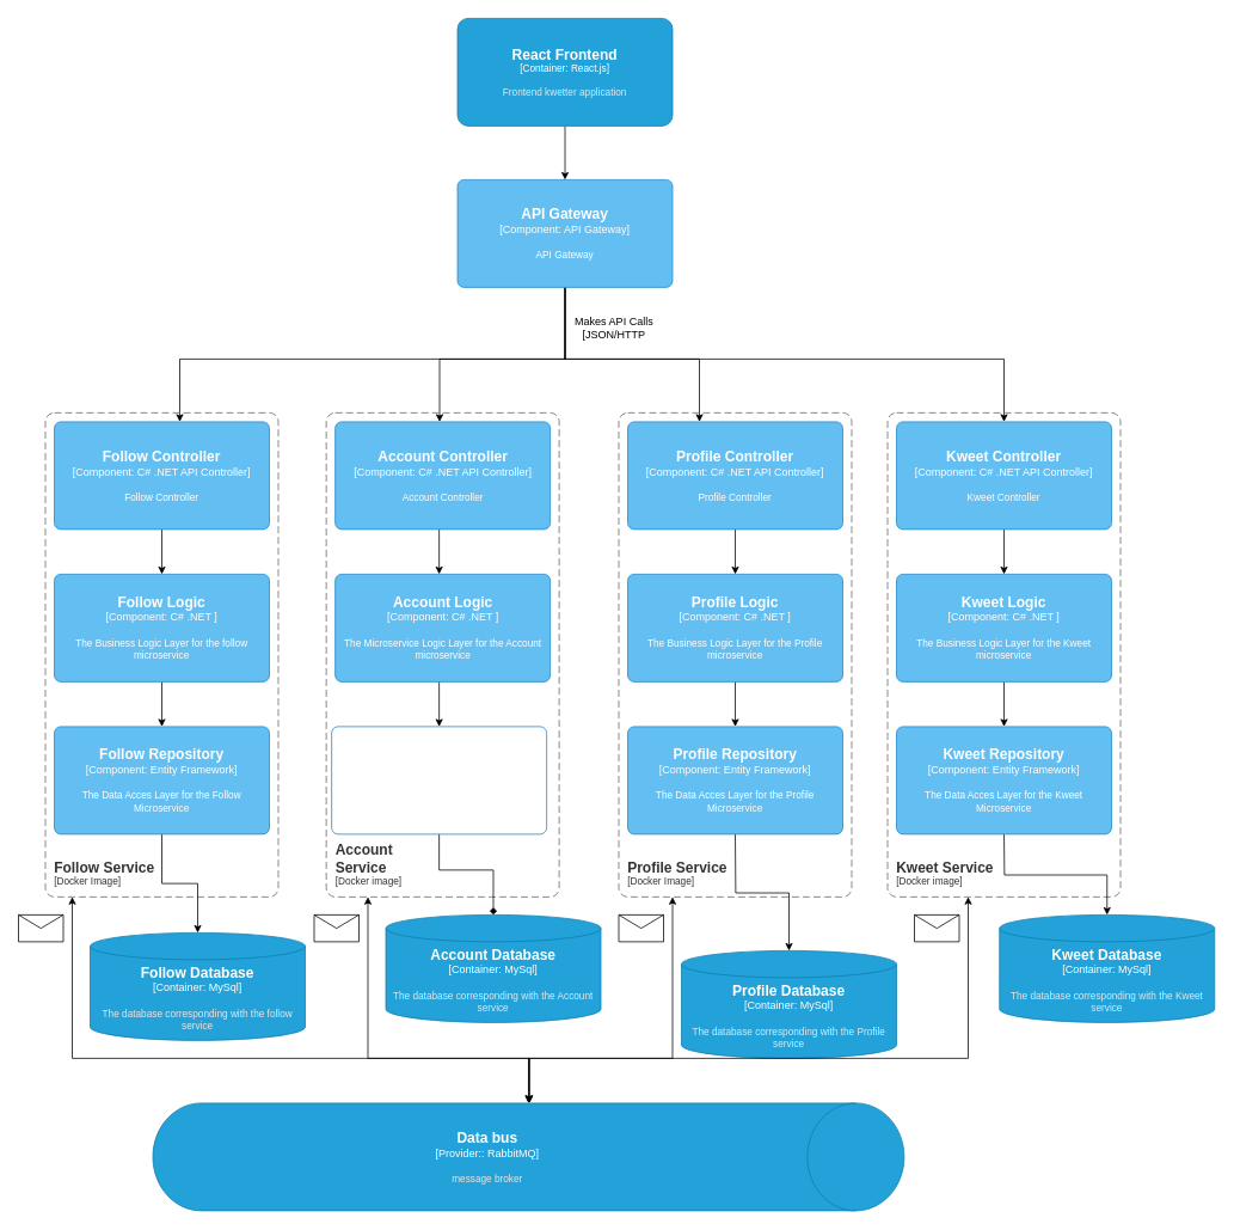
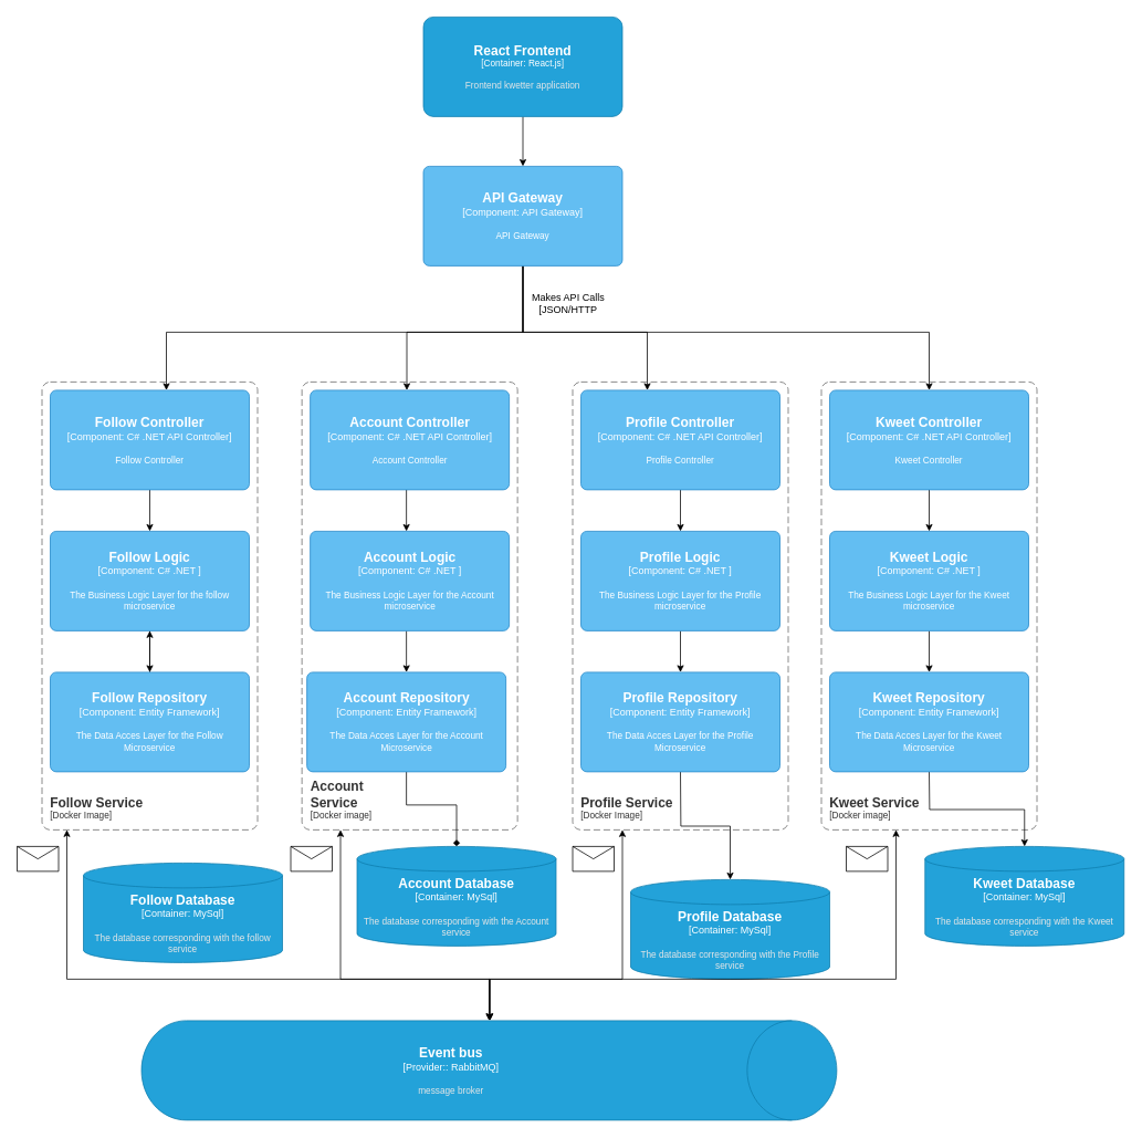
- <mxCell id="33" value="&lt;font style=&quot;font-size: 16px&quot;&gt;&lt;b&gt;Account Logic &lt;/b&gt;&lt;/font&gt;&lt;div&gt;[Component: C# .NET ]&lt;/div&gt;&lt;br&gt;&lt;div&gt;&lt;font style=&quot;font-size: 11px&quot;&gt;The Microservice Logic Layer for the Account microservice&lt;/font&gt;&lt;/div&gt;" style="rounded=1;whiteSpace=wrap;html=1;labelBackgroundColor=none;fillColor=#63BEF2;fontColor=#ffffff;align=center;arcSize=6;strokeColor=#2086C9;metaEdit=1;resizable=0;points=[[0.25,0,0],[0.5,0,0],[0.75,0,0],[1,0.25,0],[1,0.5,0],[1,0.75,0],[0.75,1,0],[0.5,1,0],[0.25,1,0],[0,0.75,0],[0,0.5,0],[0,0.25,0]];" parent="1" vertex="1"><mxGeometry x="373.5" y="640" width="240" height="120" as="geometry" /></mxCell>
+ <mxCell id="33" value="&lt;font style=&quot;font-size: 16px&quot;&gt;&lt;b&gt;Account Logic &lt;/b&gt;&lt;/font&gt;&lt;div&gt;[Component: C# .NET ]&lt;/div&gt;&lt;br&gt;&lt;div&gt;&lt;font style=&quot;font-size: 11px&quot;&gt;The Business Logic Layer for the Account microservice&lt;/font&gt;&lt;/div&gt;" style="rounded=1;whiteSpace=wrap;html=1;labelBackgroundColor=none;fillColor=#63BEF2;fontColor=#ffffff;align=center;arcSize=6;strokeColor=#2086C9;metaEdit=1;resizable=0;points=[[0.25,0,0],[0.5,0,0],[0.75,0,0],[1,0.25,0],[1,0.5,0],[1,0.75,0],[0.75,1,0],[0.5,1,0],[0.25,1,0],[0,0.75,0],[0,0.5,0],[0,0.25,0]];" parent="1" vertex="1"><mxGeometry x="373.5" y="640" width="240" height="120" as="geometry" /></mxCell>
- <mxCell id="36" value="&lt;font style=&quot;font-size: 16px&quot;&gt;&lt;b&gt;Account Repository&lt;/b&gt;&lt;/font&gt;&lt;div&gt;[Component: Entity Framework]&lt;/div&gt;&lt;br&gt;&lt;div&gt;&lt;font style=&quot;font-size: 11px&quot;&gt;The Data Acces Layer for the Account Microservice&lt;/font&gt;&lt;/div&gt;" style="rounded=1;whiteSpace=wrap;html=1;labelBackgroundColor=none;fillColor=#ffffff;fontColor=#ffffff;align=center;arcSize=6;strokeColor=#2086C9;metaEdit=1;resizable=0;points=[[0.25,0,0],[0.5,0,0],[0.75,0,0],[1,0.25,0],[1,0.5,0],[1,0.75,0],[0.75,1,0],[0.5,1,0],[0.25,1,0],[0,0.75,0],[0,0.5,0],[0,0.25,0]];" parent="1" vertex="1"><mxGeometry x="369.5" y="810" width="240" height="120" as="geometry" /></mxCell>
+ <mxCell id="36" value="&lt;font style=&quot;font-size: 16px&quot;&gt;&lt;b&gt;Account Repository&lt;/b&gt;&lt;/font&gt;&lt;div&gt;[Component: Entity Framework]&lt;/div&gt;&lt;br&gt;&lt;div&gt;&lt;font style=&quot;font-size: 11px&quot;&gt;The Data Acces Layer for the Account Microservice&lt;/font&gt;&lt;/div&gt;" style="rounded=1;whiteSpace=wrap;html=1;labelBackgroundColor=none;fillColor=#63BEF2;fontColor=#ffffff;align=center;arcSize=6;strokeColor=#2086C9;metaEdit=1;resizable=0;points=[[0.25,0,0],[0.5,0,0],[0.75,0,0],[1,0.25,0],[1,0.5,0],[1,0.75,0],[0.75,1,0],[0.5,1,0],[0.25,1,0],[0,0.75,0],[0,0.5,0],[0,0.25,0]];" parent="1" vertex="1"><mxGeometry x="369.5" y="810" width="240" height="120" as="geometry" /></mxCell>
- <mxCell id="10" value="" style="edgeStyle=orthogonalEdgeStyle;rounded=0;orthogonalLoop=1;jettySize=auto;html=1;" parent="1" source="29" target="11" edge="1"><mxGeometry relative="1" as="geometry"><mxPoint x="200" y="930" as="sourcePoint" /></mxGeometry></mxCell>
+ <mxCell id="10" value="" style="edgeStyle=orthogonalEdgeStyle;rounded=0;orthogonalLoop=1;jettySize=auto;html=1;" parent="1" source="29" target="28" edge="1"><mxGeometry relative="1" as="geometry"><mxPoint x="200" y="930" as="sourcePoint" /></mxGeometry></mxCell>
- <mxCell id="40" value="&lt;font style=&quot;font-size: 16px&quot;&gt;&lt;b&gt;Data bus&lt;/b&gt;&lt;/font&gt;&lt;div&gt;[Provider::&amp;nbsp;RabbitMQ]&lt;/div&gt;&lt;br&gt;&lt;div&gt;&lt;font style=&quot;font-size: 11px&quot;&gt;&lt;font color=&quot;#E6E6E6&quot;&gt;message broker&lt;/font&gt;&lt;/div&gt;" style="shape=cylinder3;size=54.0;direction=south;whiteSpace=wrap;html=1;boundedLbl=1;rounded=0;labelBackgroundColor=none;fillColor=#23A2D9;fontSize=12;fontColor=#ffffff;align=center;strokeColor=#0E7DAD;metaEdit=1;points=[[0.5,0,0],[1,0.25,0],[1,0.5,0],[1,0.75,0],[0.5,1,0],[0,0.75,0],[0,0.5,0],[0,0.25,0]];resizable=1;movable=1;rotatable=1;deletable=1;editable=1;locked=0;connectable=1;" parent="1" vertex="1"><mxGeometry x="170" y="1230" width="838.5" height="120" as="geometry" /></mxCell>
+ <mxCell id="40" value="&lt;font style=&quot;font-size: 16px&quot;&gt;&lt;b&gt;Event bus&lt;/b&gt;&lt;/font&gt;&lt;div&gt;[Provider::&amp;nbsp;RabbitMQ]&lt;/div&gt;&lt;br&gt;&lt;div&gt;&lt;font style=&quot;font-size: 11px&quot;&gt;&lt;font color=&quot;#E6E6E6&quot;&gt;message broker&lt;/font&gt;&lt;/div&gt;" style="shape=cylinder3;size=54.0;direction=south;whiteSpace=wrap;html=1;boundedLbl=1;rounded=0;labelBackgroundColor=none;fillColor=#23A2D9;fontSize=12;fontColor=#ffffff;align=center;strokeColor=#0E7DAD;metaEdit=1;points=[[0.5,0,0],[1,0.25,0],[1,0.5,0],[1,0.75,0],[0.5,1,0],[0,0.75,0],[0,0.5,0],[0,0.25,0]];resizable=1;movable=1;rotatable=1;deletable=1;editable=1;locked=0;connectable=1;" parent="1" vertex="1"><mxGeometry x="170" y="1230" width="838.5" height="120" as="geometry" /></mxCell>
